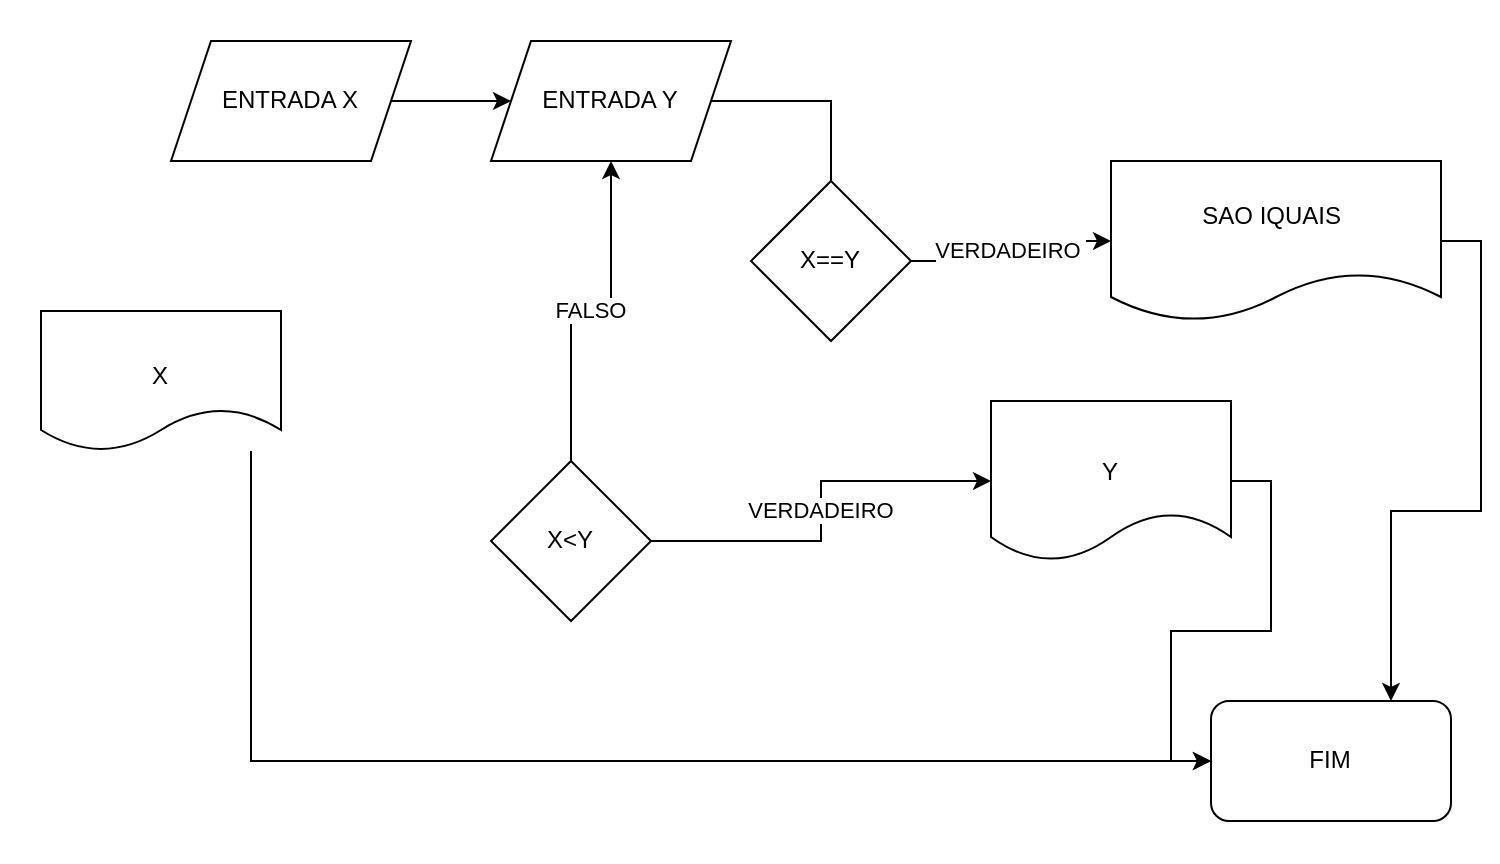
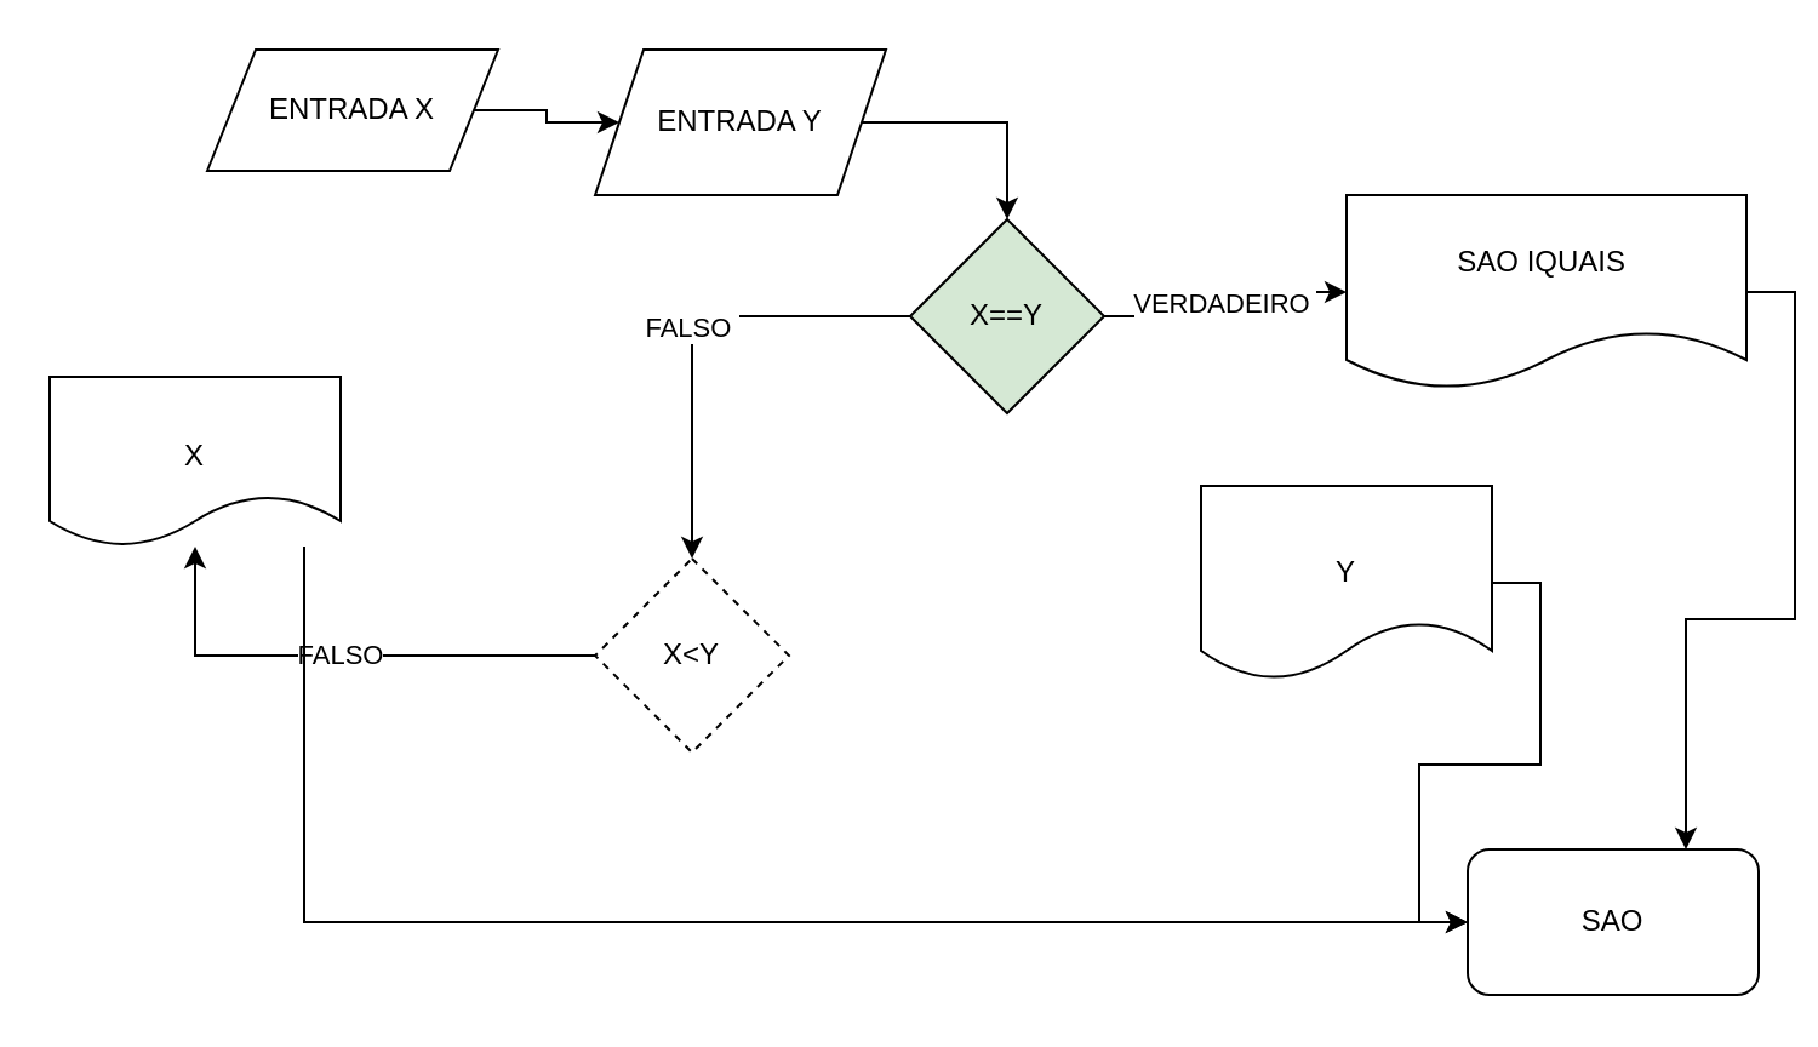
- <mxCell id="4" value="ENTRADA X" style="shape=parallelogram;perimeter=parallelogramPerimeter;whiteSpace=wrap;html=1;fixedSize=1;" vertex="1" parent="1"><mxGeometry x="85" y="20" width="120" height="60" as="geometry" /></mxCell>
+ <mxCell id="4" value="ENTRADA X" style="shape=parallelogram;perimeter=parallelogramPerimeter;whiteSpace=wrap;html=1;fixedSize=1;" vertex="1" parent="1"><mxGeometry x="85" y="20" width="120" height="50" as="geometry" /></mxCell>
- <mxCell id="5" style="edgeStyle=orthogonalEdgeStyle;rounded=0;orthogonalLoop=1;jettySize=auto;html=1;exitX=1;exitY=0.5;exitDx=0;exitDy=0;entryX=0.5;entryY=0;entryDx=0;entryDy=0;endArrow=none;" edge="1" parent="1" source="6" target="16"><mxGeometry relative="1" as="geometry" /></mxCell>
+ <mxCell id="5" style="edgeStyle=orthogonalEdgeStyle;rounded=0;orthogonalLoop=1;jettySize=auto;html=1;exitX=1;exitY=0.5;exitDx=0;exitDy=0;entryX=0.5;entryY=0;entryDx=0;entryDy=0;" edge="1" parent="1" source="6" target="16"><mxGeometry relative="1" as="geometry" /></mxCell>
- <mxCell id="8" value="FALSO" style="edgeStyle=orthogonalEdgeStyle;rounded=0;orthogonalLoop=1;jettySize=auto;html=1;" edge="1" parent="1" source="9" target="6"><mxGeometry relative="1" as="geometry" /></mxCell>
+ <mxCell id="8" value="FALSO" style="edgeStyle=orthogonalEdgeStyle;rounded=0;orthogonalLoop=1;jettySize=auto;html=1;" edge="1" parent="1" source="9" target="13"><mxGeometry relative="1" as="geometry" /></mxCell>
+ <mxCell id="15" value="FALSO&amp;nbsp;" style="edgeStyle=orthogonalEdgeStyle;rounded=0;orthogonalLoop=1;jettySize=auto;html=1;exitX=0;exitY=0.5;exitDx=0;exitDy=0;entryX=0.5;entryY=0;entryDx=0;entryDy=0;" edge="1" parent="1" source="16" target="9"><mxGeometry relative="1" as="geometry" /></mxCell>
- <mxCell id="16" value="X==Y" style="rhombus;whiteSpace=wrap;html=1;" vertex="1" parent="1"><mxGeometry x="375" y="90" width="80" height="80" as="geometry" /></mxCell>
+ <mxCell id="16" value="X==Y" style="rhombus;whiteSpace=wrap;html=1;fillColor=#d5e8d4;" vertex="1" parent="1"><mxGeometry x="375" y="90" width="80" height="80" as="geometry" /></mxCell>
- <mxCell id="7" value="VERDADEIRO" style="edgeStyle=orthogonalEdgeStyle;rounded=0;orthogonalLoop=1;jettySize=auto;html=1;" edge="1" parent="1" source="9" target="11"><mxGeometry relative="1" as="geometry" /></mxCell>
- <mxCell id="9" value="X&amp;lt;Y" style="rhombus;whiteSpace=wrap;html=1;" vertex="1" parent="1"><mxGeometry x="245" y="230" width="80" height="80" as="geometry" /></mxCell>
+ <mxCell id="9" value="X&amp;lt;Y" style="rhombus;whiteSpace=wrap;html=1;dashed=1;" vertex="1" parent="1"><mxGeometry x="245" y="230" width="80" height="80" as="geometry" /></mxCell>
- <mxCell id="2" value="FIM" style="rounded=1;whiteSpace=wrap;html=1;" vertex="1" parent="1"><mxGeometry x="605" y="350" width="120" height="60" as="geometry" /></mxCell>
+ <mxCell id="2" value="SAO" style="rounded=1;whiteSpace=wrap;html=1;" vertex="1" parent="1"><mxGeometry x="605" y="350" width="120" height="60" as="geometry" /></mxCell>
